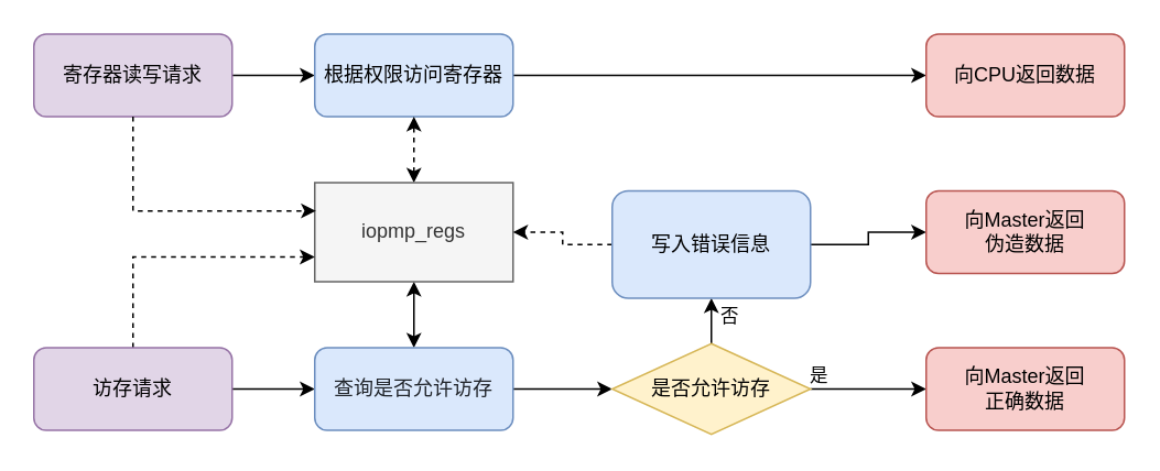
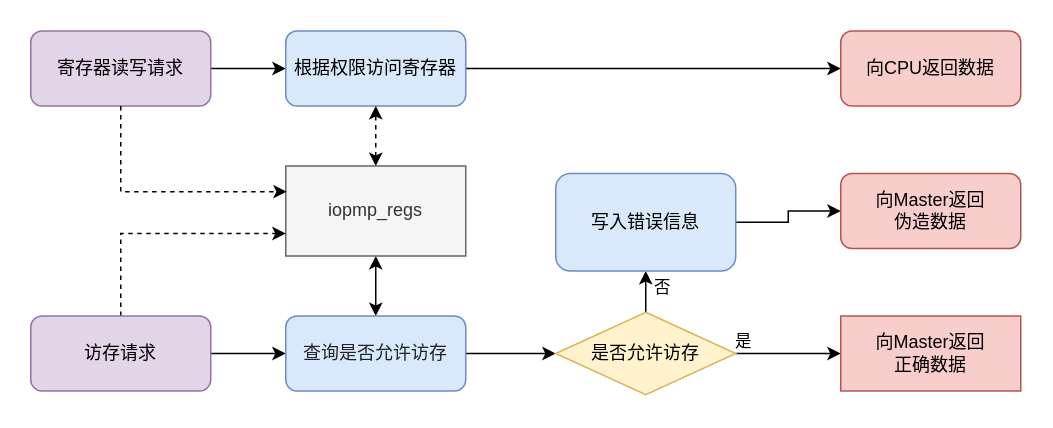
- <mxCell id="20" style="edgeStyle=orthogonalEdgeStyle;rounded=0;orthogonalLoop=1;jettySize=auto;html=1;entryX=1;entryY=0.5;entryDx=0;entryDy=0;dashed=1;" parent="1" source="22" target="8" edge="1"><mxGeometry relative="1" as="geometry" /></mxCell>
- <mxCell id="23" value="向Master返回&lt;div&gt;正确数据&lt;/div&gt;" style="rounded=1;whiteSpace=wrap;html=1;fillColor=#f8cecc;strokeColor=#b85450;" parent="1" vertex="1"><mxGeometry x="560" y="210" width="120" height="50" as="geometry" /></mxCell>
+ <mxCell id="23" value="向Master返回&lt;div&gt;正确数据&lt;/div&gt;" style="whiteSpace=wrap;html=1;fillColor=#f8cecc;strokeColor=#b85450;rounded=0;" parent="1" vertex="1"><mxGeometry x="560" y="210" width="120" height="50" as="geometry" /></mxCell>
